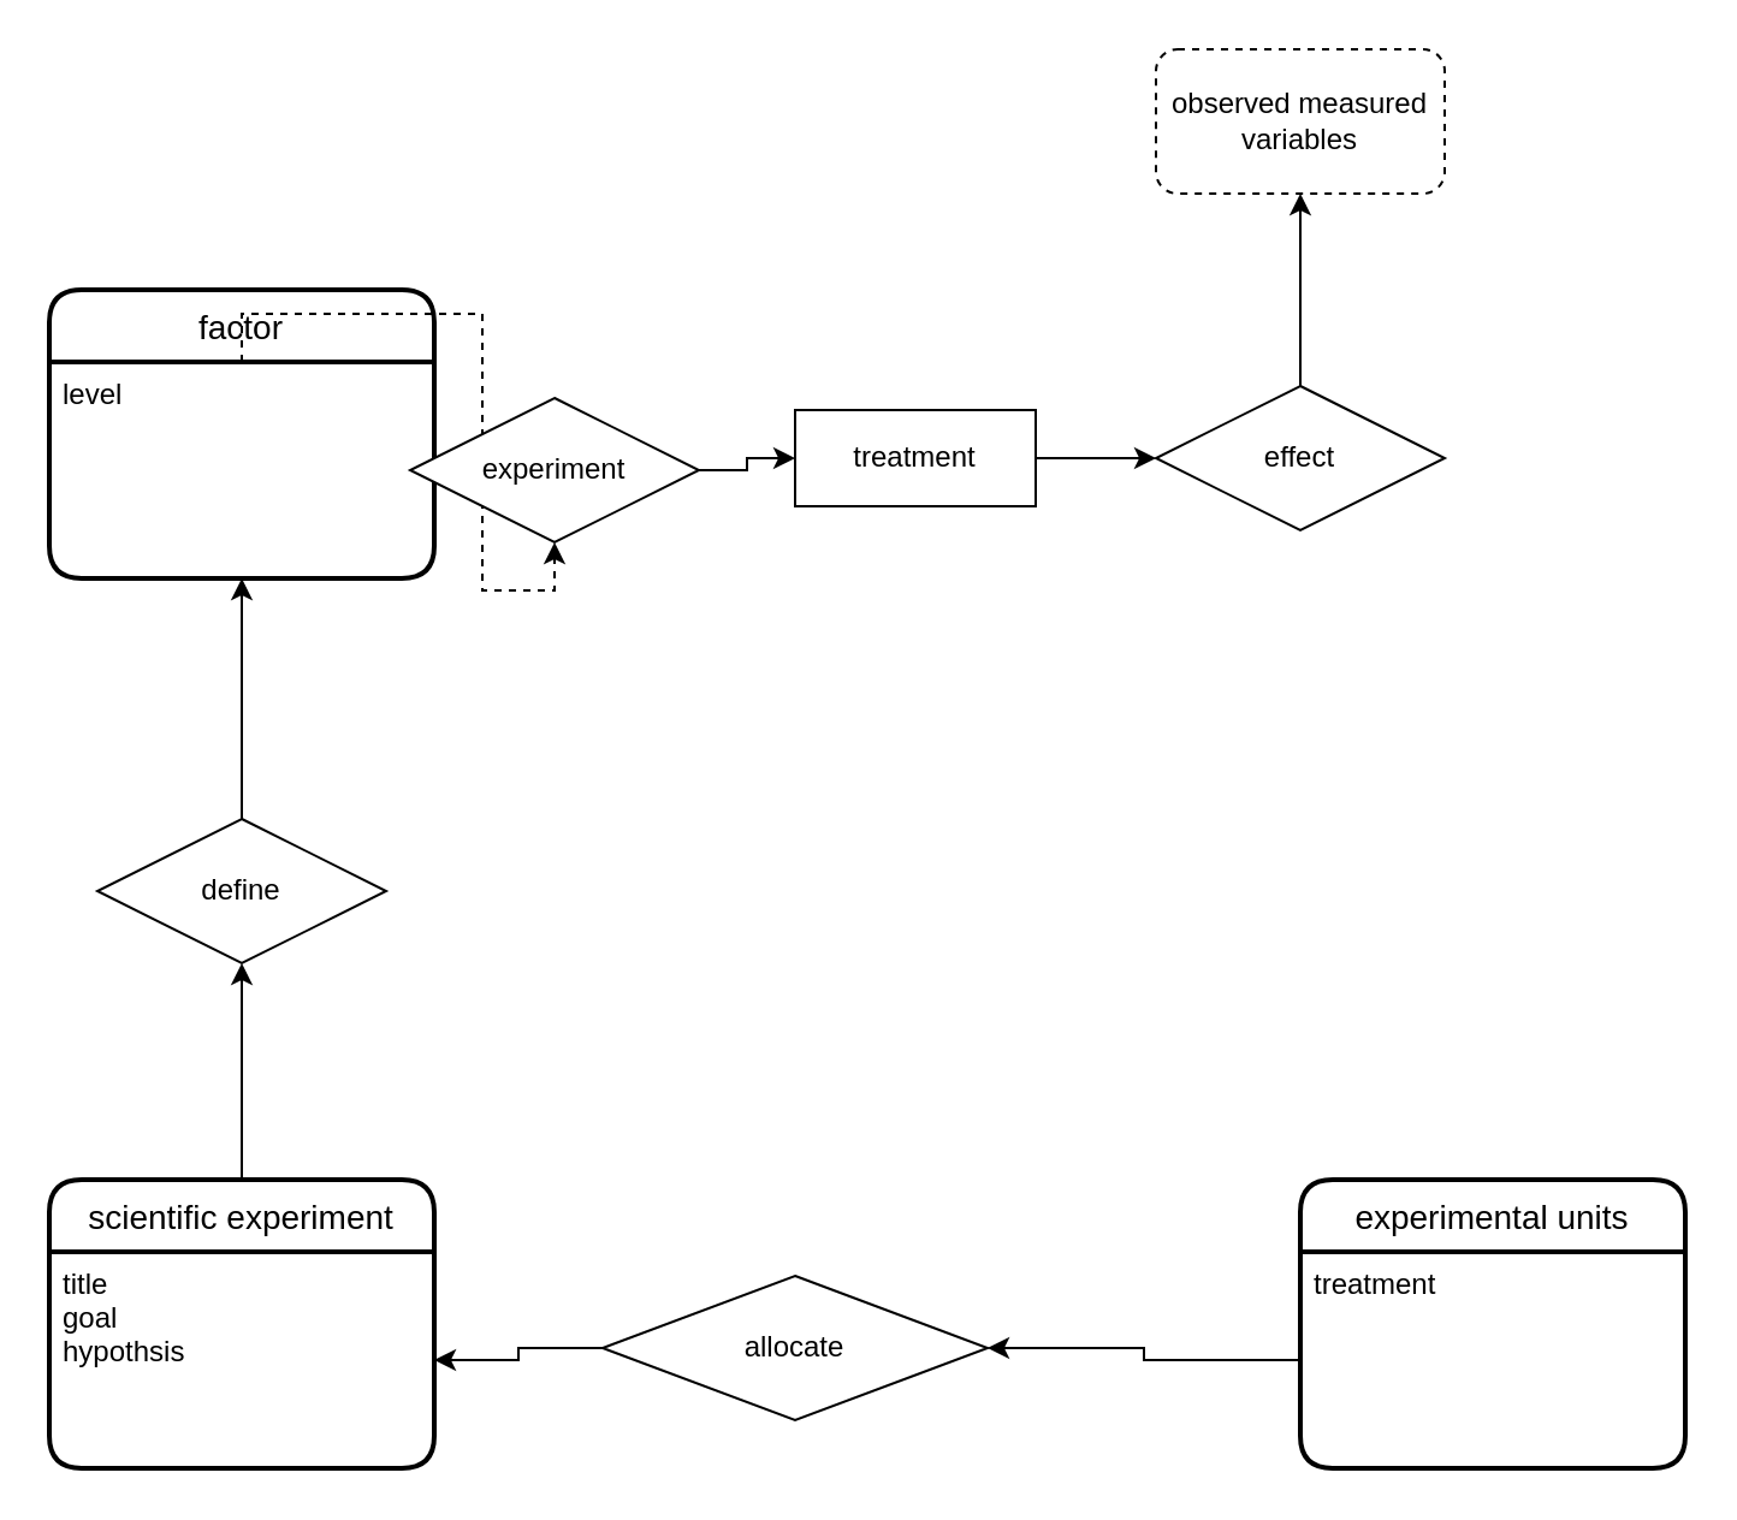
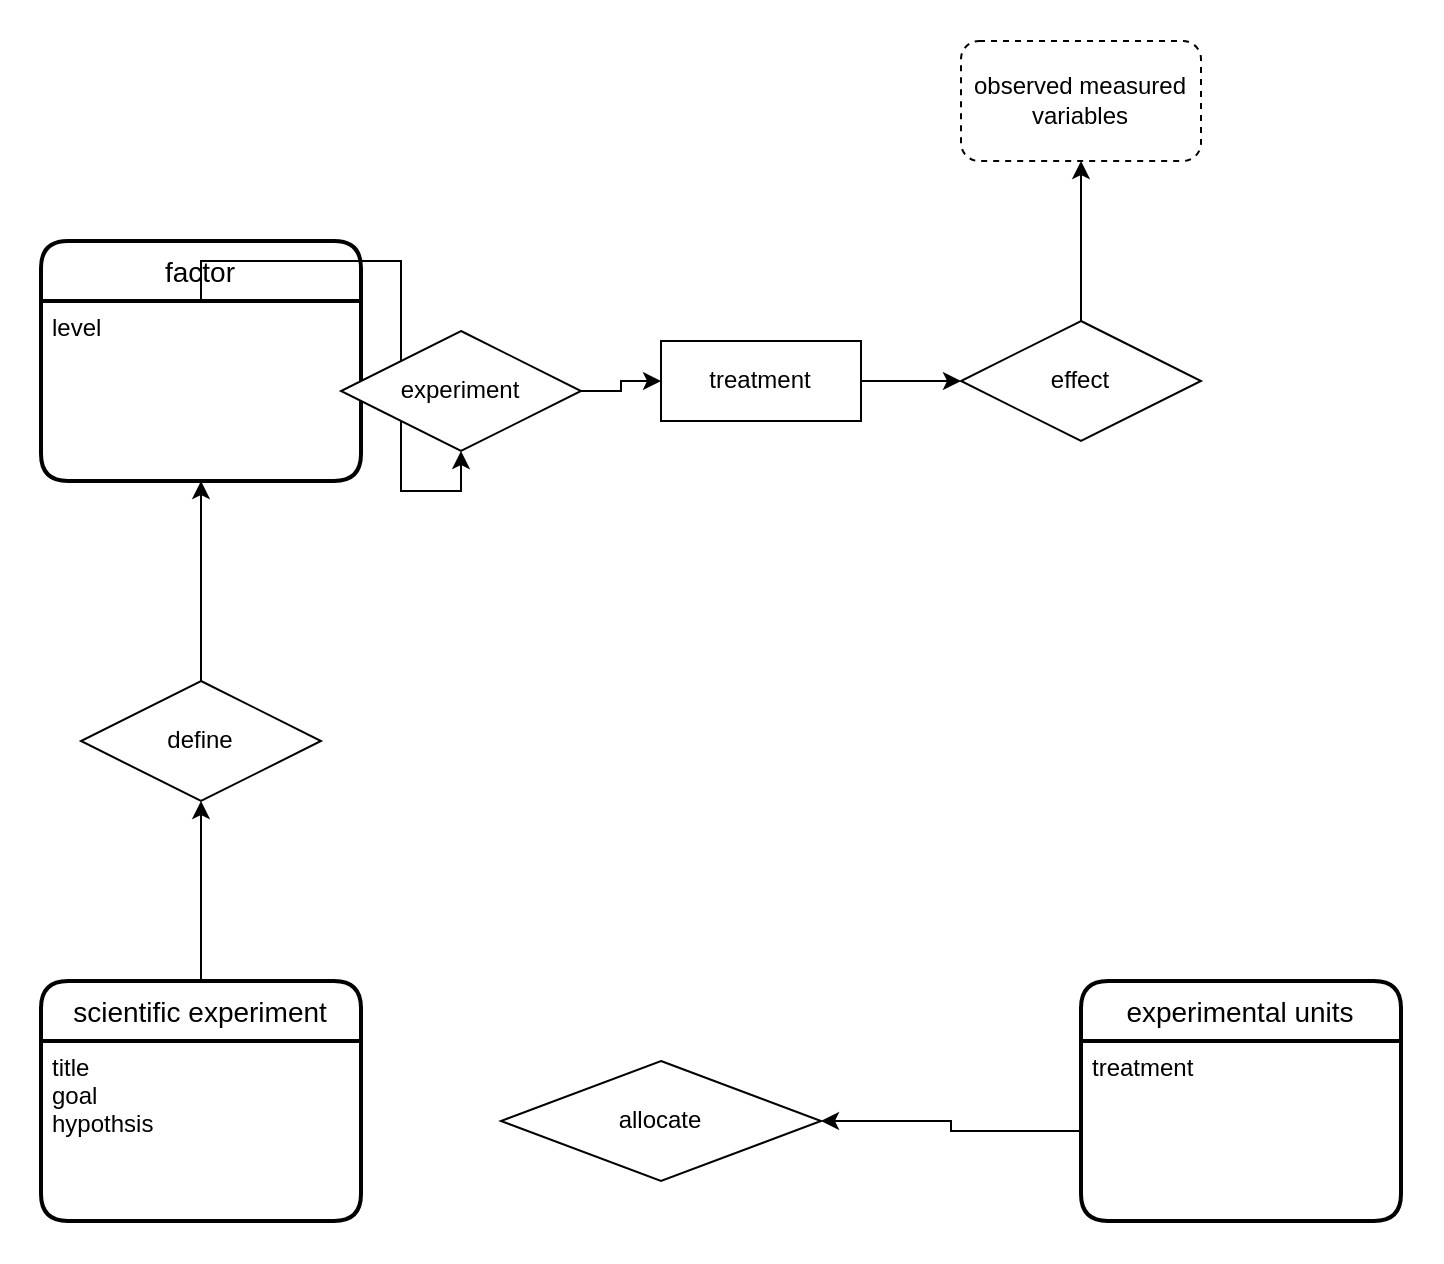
- <mxCell id="20" style="edgeStyle=orthogonalEdgeStyle;rounded=0;orthogonalLoop=1;jettySize=auto;html=1;dashed=1;" edge="1" parent="1" source="16" target="22"><mxGeometry relative="1" as="geometry"><mxPoint x="230" y="195" as="targetPoint" /></mxGeometry></mxCell>
+ <mxCell id="20" style="edgeStyle=orthogonalEdgeStyle;rounded=0;orthogonalLoop=1;jettySize=auto;html=1;" edge="1" parent="1" source="16" target="22"><mxGeometry relative="1" as="geometry"><mxPoint x="230" y="195" as="targetPoint" /></mxGeometry></mxCell>
- <mxCell id="17" style="edgeStyle=orthogonalEdgeStyle;rounded=0;orthogonalLoop=1;jettySize=auto;html=1;entryX=1;entryY=0.5;entryDx=0;entryDy=0;" edge="1" parent="1" source="18" target="12"><mxGeometry relative="1" as="geometry" /></mxCell>
